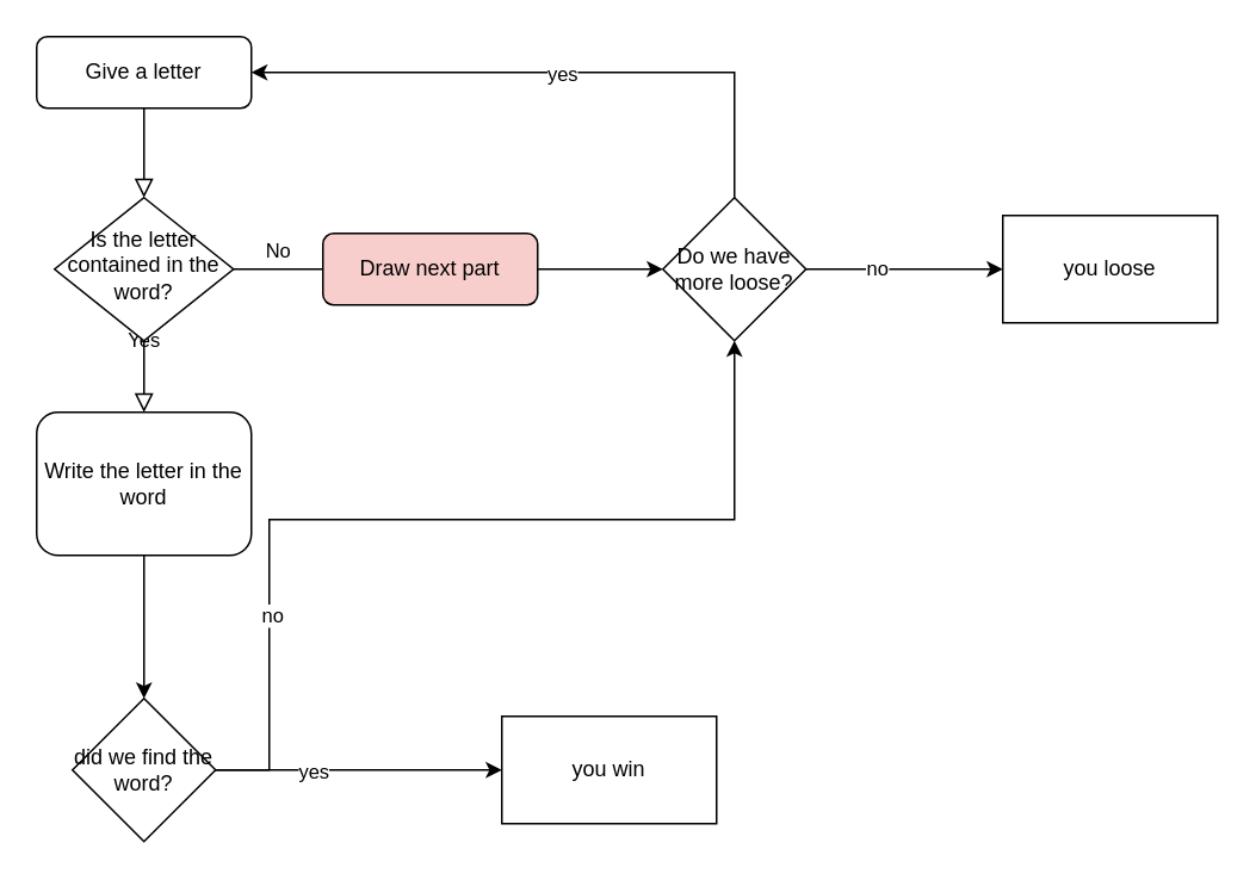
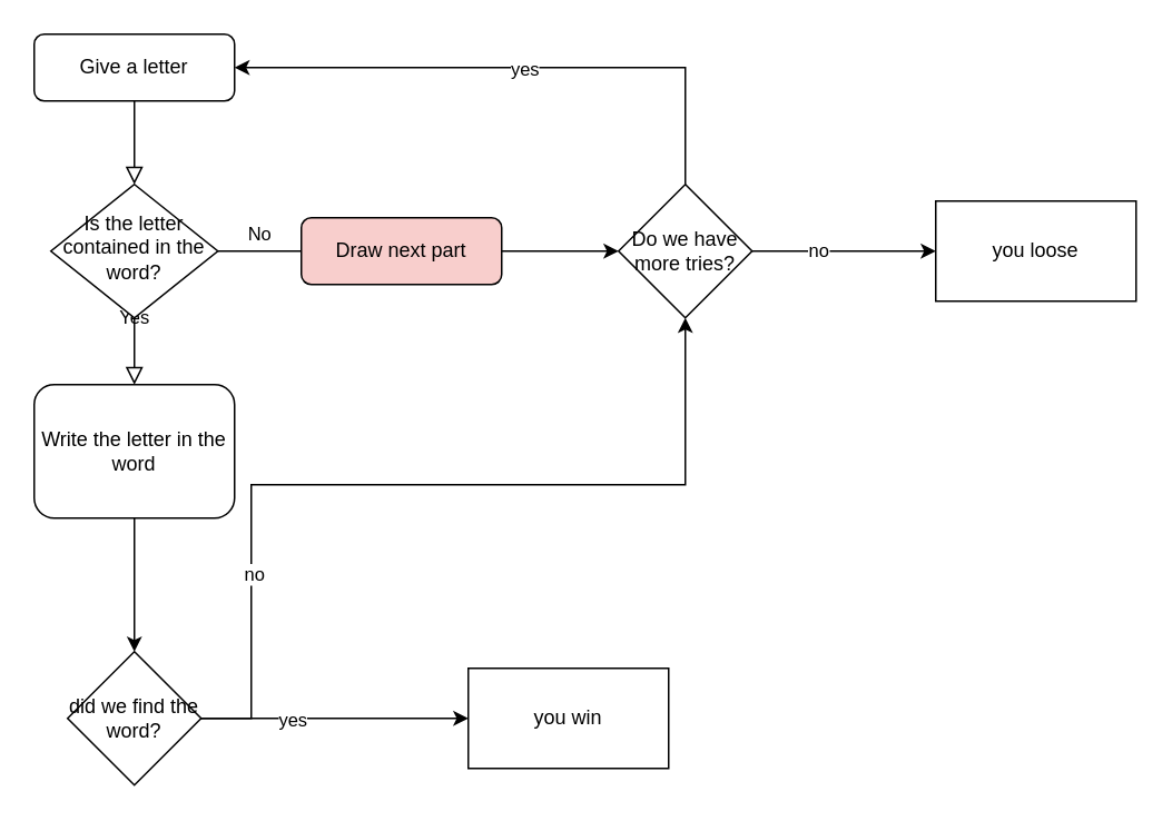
- <mxCell id="15" value="Do we have more loose?" style="rhombus;whiteSpace=wrap;html=1;" vertex="1" parent="1"><mxGeometry x="370" y="110" width="80" height="80" as="geometry" /></mxCell>
+ <mxCell id="15" value="Do we have more tries?" style="rhombus;whiteSpace=wrap;html=1;" vertex="1" parent="1"><mxGeometry x="370" y="110" width="80" height="80" as="geometry" /></mxCell>
